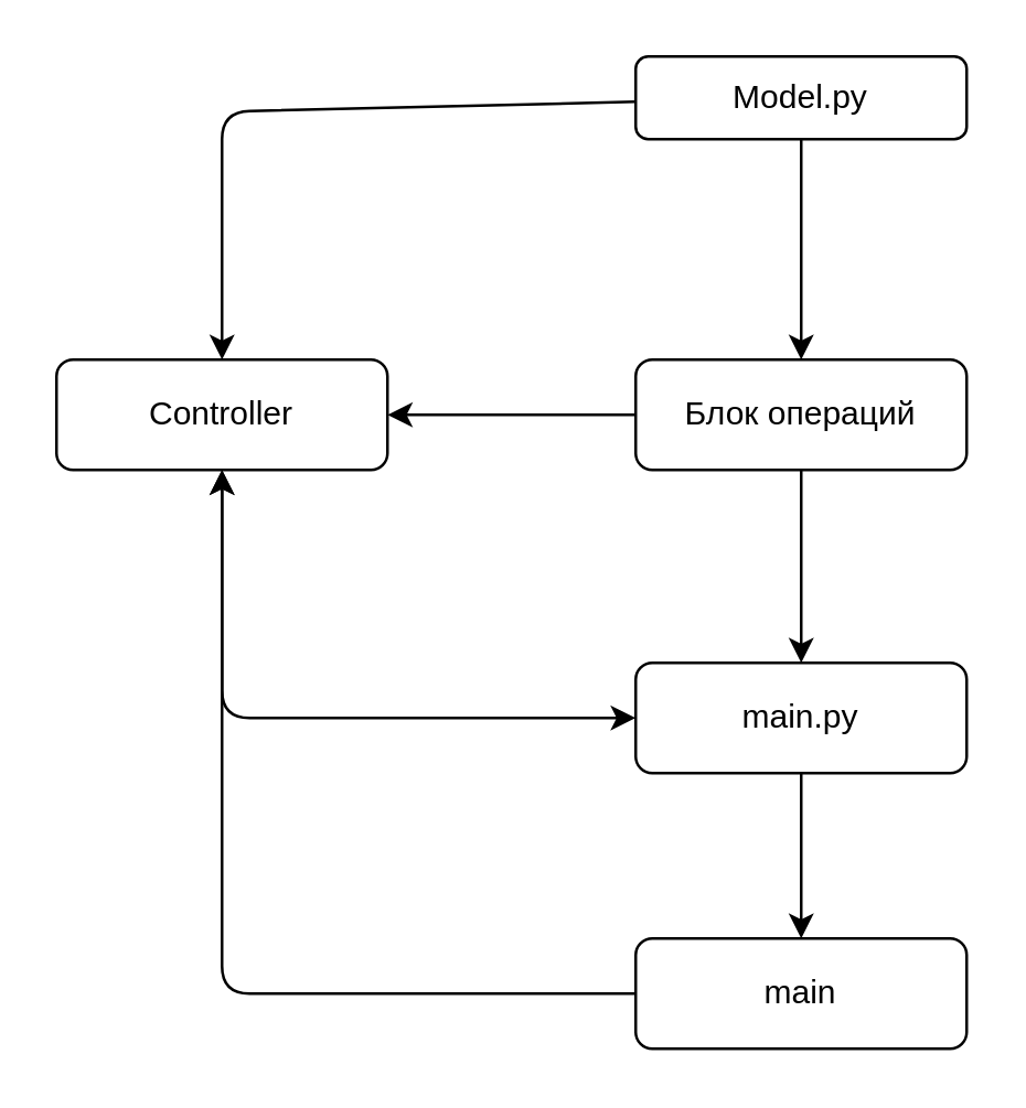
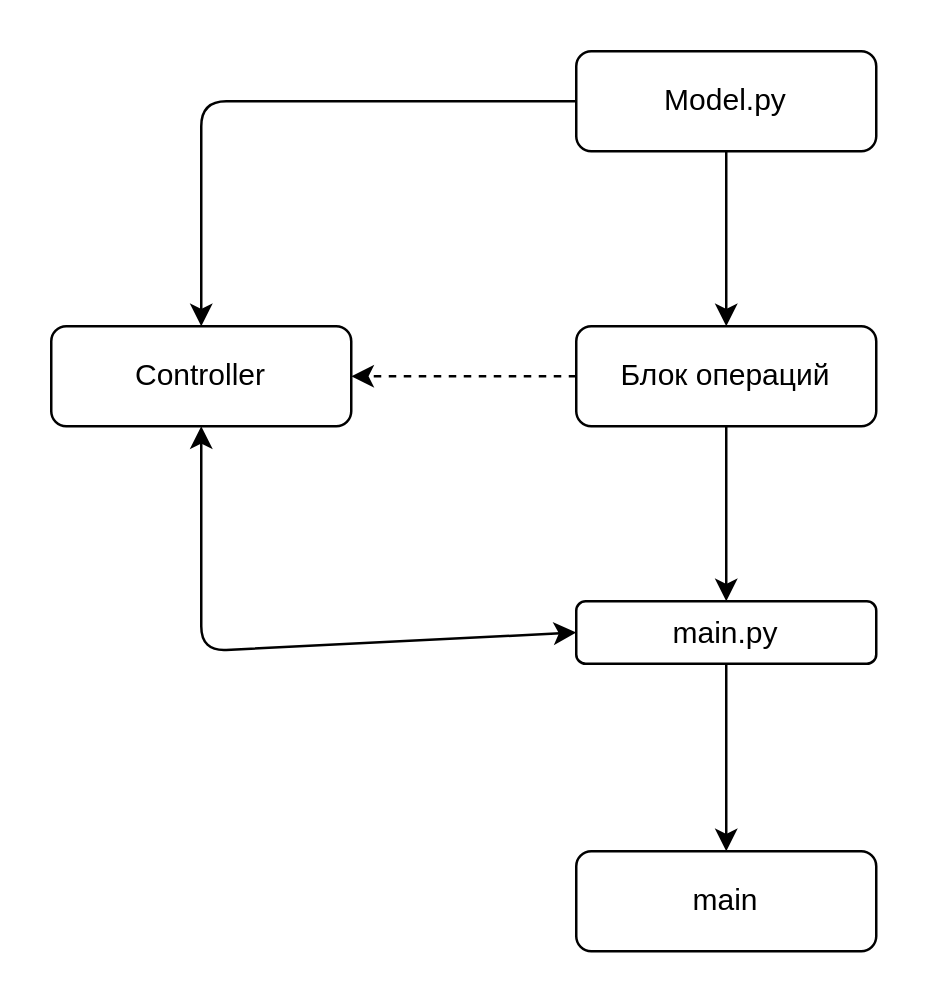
- <mxCell id="4" value="Model.py" style="rounded=1;whiteSpace=wrap;html=1;" parent="1" vertex="1"><mxGeometry x="230" y="20" width="120" height="30" as="geometry" /></mxCell>
+ <mxCell id="4" value="Model.py" style="rounded=1;whiteSpace=wrap;html=1;" parent="1" vertex="1"><mxGeometry x="230" y="20" width="120" height="40" as="geometry" /></mxCell>
- <mxCell id="6" style="edgeStyle=none;html=1;entryX=1;entryY=0.5;entryDx=0;entryDy=0;" parent="1" source="7" target="12" edge="1"><mxGeometry relative="1" as="geometry" /></mxCell>
+ <mxCell id="6" style="edgeStyle=none;html=1;entryX=1;entryY=0.5;entryDx=0;entryDy=0;dashed=1;" parent="1" source="7" target="12" edge="1"><mxGeometry relative="1" as="geometry" /></mxCell>
- <mxCell id="11" value="main.py" style="rounded=1;whiteSpace=wrap;html=1;" parent="1" vertex="1"><mxGeometry x="230" y="240" width="120" height="40" as="geometry" /></mxCell>
+ <mxCell id="11" value="main.py" style="rounded=1;whiteSpace=wrap;html=1;" parent="1" vertex="1"><mxGeometry x="230" y="240" width="120" height="25" as="geometry" /></mxCell>
- <mxCell id="8" value="" style="edgeStyle=none;html=1;" parent="1" source="9" target="12" edge="1"><mxGeometry relative="1" as="geometry"><Array as="points"><mxPoint x="80" y="360" /></Array></mxGeometry></mxCell>
